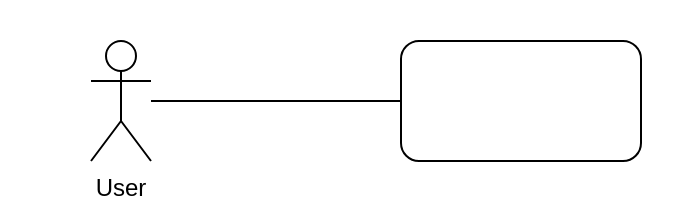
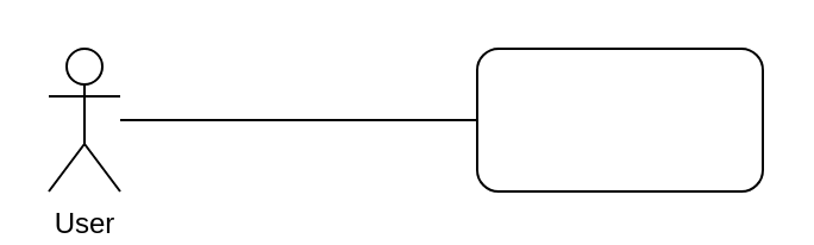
- <mxCell id="3" value="User" style="shape=umlActor;verticalLabelPosition=bottom;verticalAlign=top;html=1;outlineConnect=0;" vertex="1" parent="1"><mxGeometry x="45" y="20" width="30" height="60" as="geometry" /></mxCell>
+ <mxCell id="3" value="User" style="shape=umlActor;verticalLabelPosition=bottom;verticalAlign=top;html=1;outlineConnect=0;" vertex="1" parent="1"><mxGeometry x="20" y="20" width="30" height="60" as="geometry" /></mxCell>
